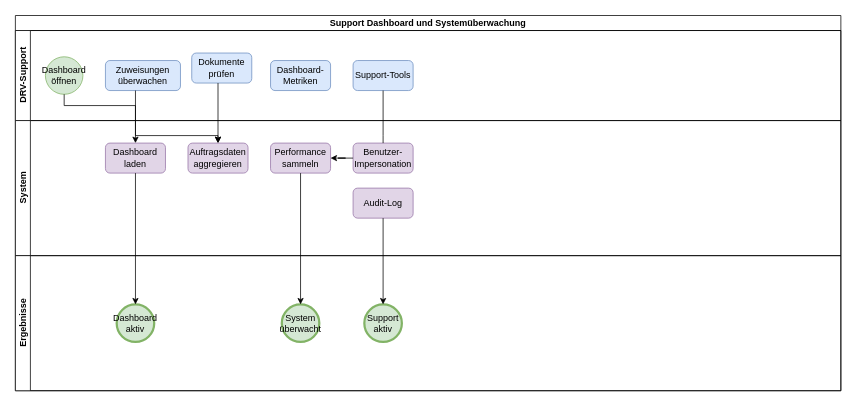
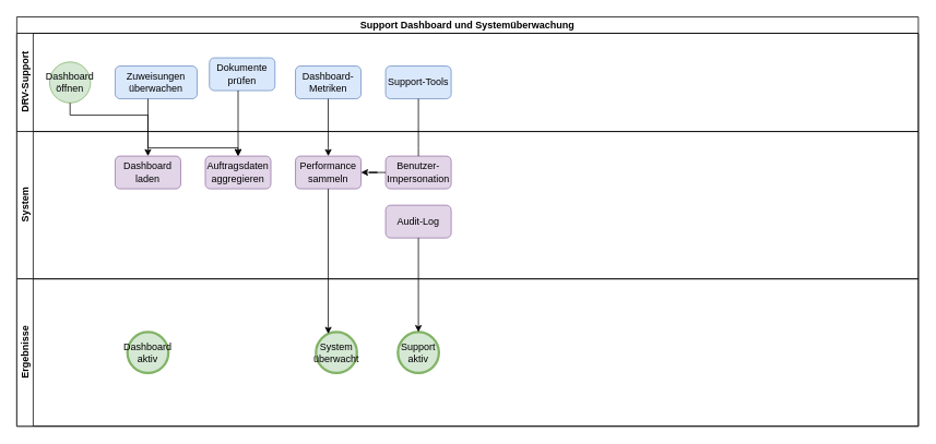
+ <mxCell id="23" value="" style="edgeStyle=orthogonalEdgeStyle;rounded=0;orthogonalLoop=1;jettySize=auto;html=1;" edge="1" parent="2" source="7" target="12"><mxGeometry relative="1" as="geometry"><Array as="points"><mxPoint x="380" y="160" /><mxPoint x="380" y="170" /></Array></mxGeometry></mxCell>
- <mxCell id="20" value="" style="edgeStyle=orthogonalEdgeStyle;rounded=0;orthogonalLoop=1;jettySize=auto;html=1;" edge="1" parent="2" source="10" target="16"><mxGeometry relative="1" as="geometry"><Array as="points"><mxPoint x="160" y="410" /></Array></mxGeometry></mxCell>
- <mxCell id="17" value="System überwacht" style="ellipse;whiteSpace=wrap;html=1;aspect=fixed;fillColor=#d5e8d4;strokeColor=#82b366;strokeWidth=3;" vertex="1" parent="15"><mxGeometry x="355" y="65" width="50" height="50" as="geometry" /></mxCell>
+ <mxCell id="17" value="System überwacht" style="ellipse;whiteSpace=wrap;html=1;aspect=fixed;fillColor=#d5e8d4;strokeColor=#82b366;strokeWidth=3;" vertex="1" parent="15"><mxGeometry x="365" y="65" width="50" height="50" as="geometry" /></mxCell>
